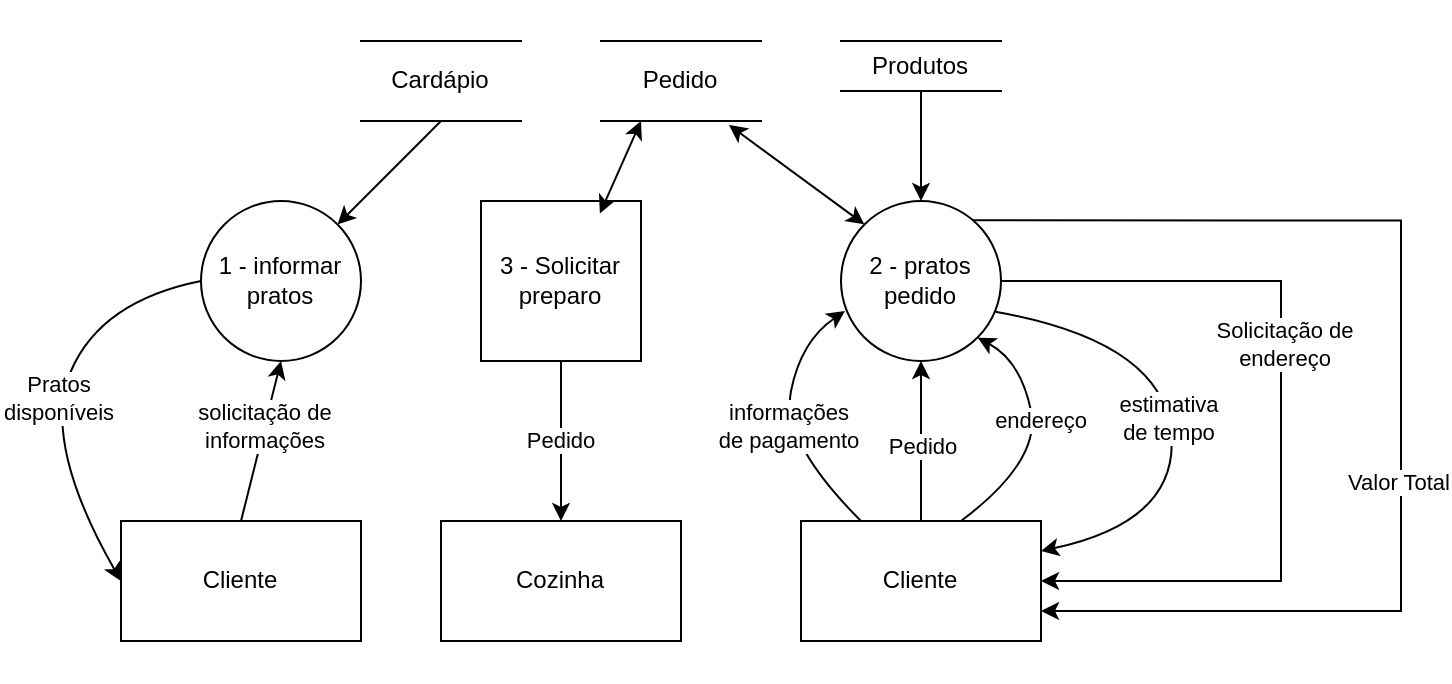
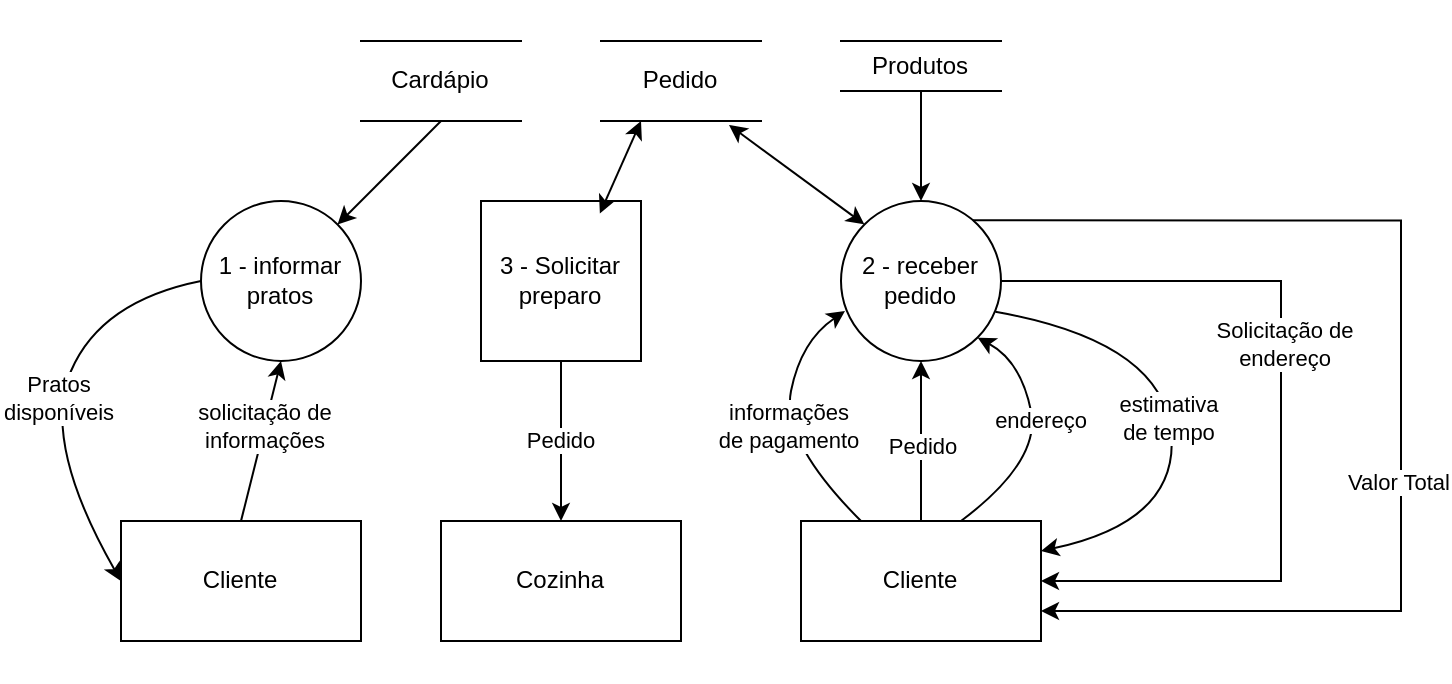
- <mxCell id="14" value="2 - pratos pedido" style="ellipse;whiteSpace=wrap;html=1;aspect=fixed;" parent="1" vertex="1"><mxGeometry x="420" y="100" width="80" height="80" as="geometry" /></mxCell>
+ <mxCell id="14" value="2 - receber pedido" style="ellipse;whiteSpace=wrap;html=1;aspect=fixed;" parent="1" vertex="1"><mxGeometry x="420" y="100" width="80" height="80" as="geometry" /></mxCell>
